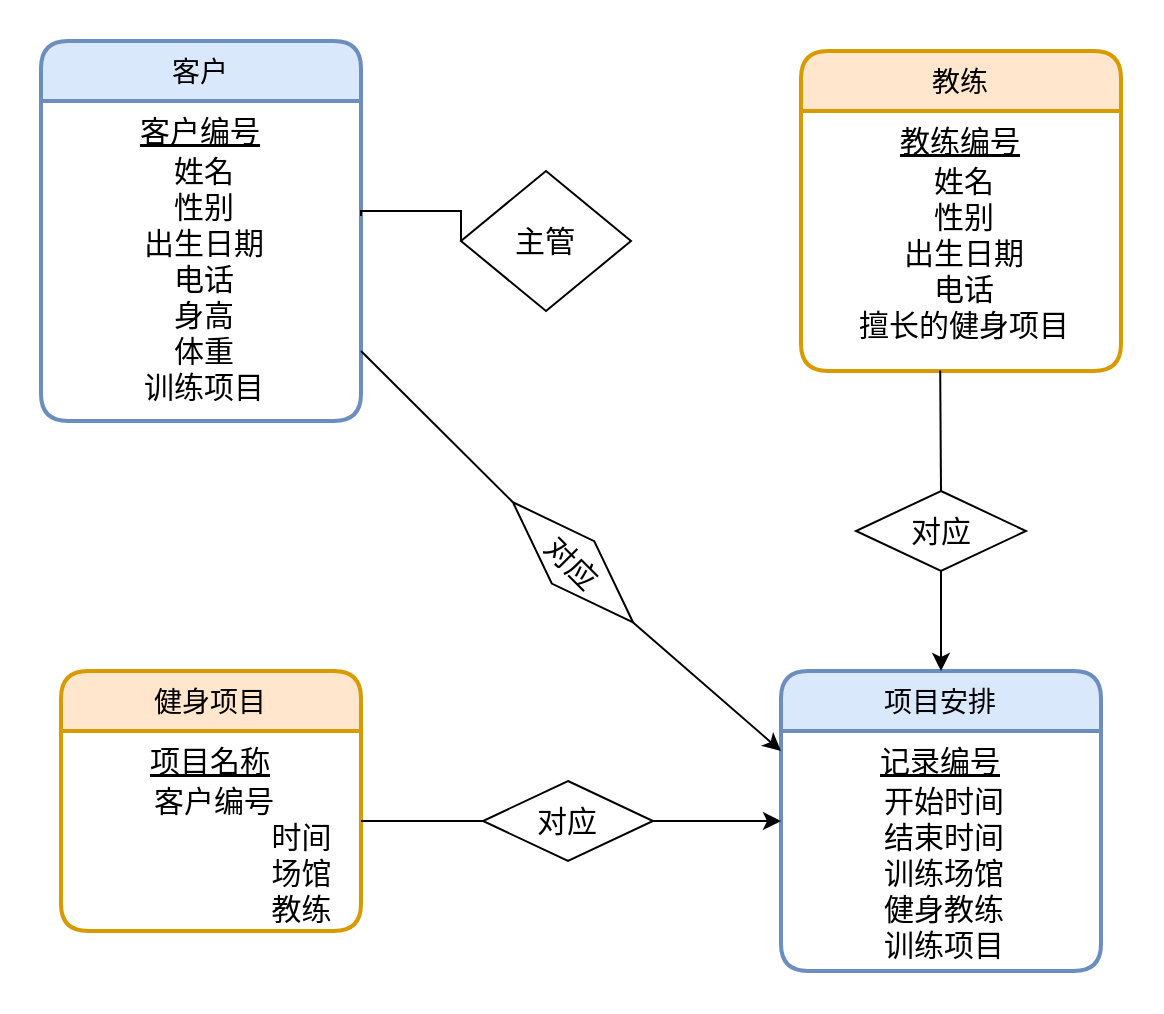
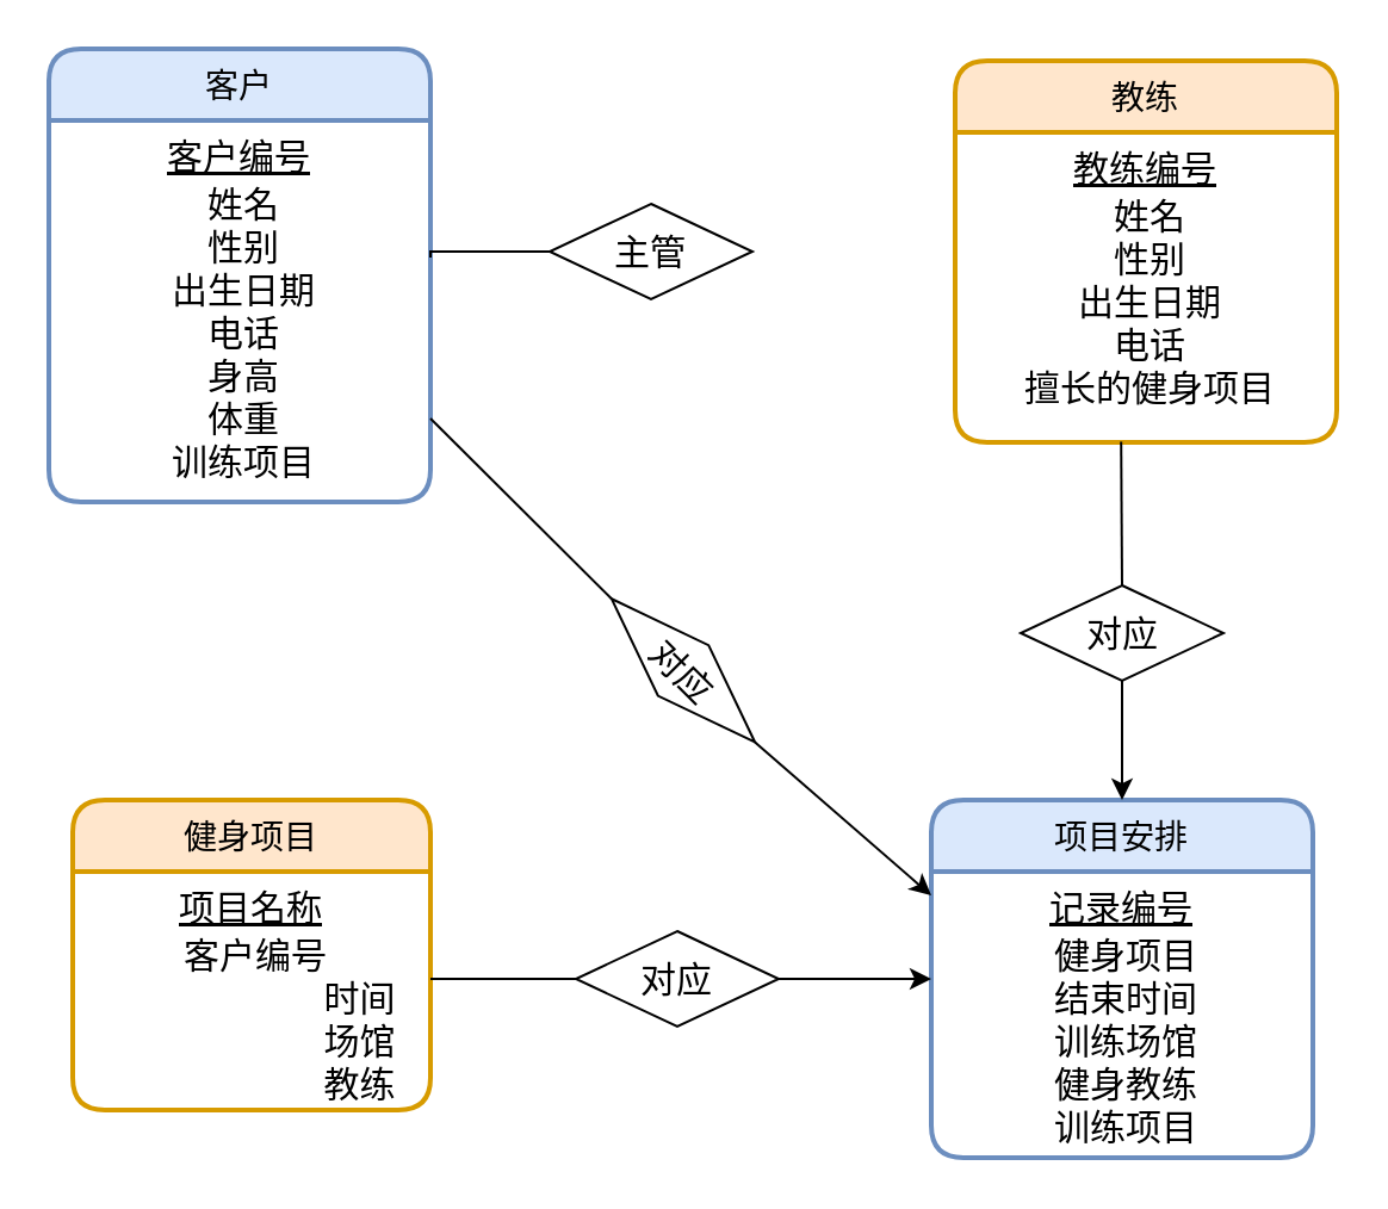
- <mxCell id="15" value="主管" style="shape=rhombus;perimeter=rhombusPerimeter;whiteSpace=wrap;html=1;align=center;fontSize=15;" vertex="1" parent="1"><mxGeometry x="230" y="85" width="85" height="70" as="geometry" /></mxCell>
+ <mxCell id="15" value="主管" style="shape=rhombus;perimeter=rhombusPerimeter;whiteSpace=wrap;html=1;align=center;fontSize=15;" vertex="1" parent="1"><mxGeometry x="230" y="85" width="85" height="40" as="geometry" /></mxCell>
- <mxCell id="13" value="开始时间&#10;结束时间&#10;训练场馆&#10;健身教练&#10;训练项目" style="align=center;strokeColor=none;fillColor=none;spacingLeft=4;fontSize=15;verticalAlign=top;resizable=0;rotatable=0;part=1;" vertex="1" parent="11"><mxGeometry y="50" width="160" height="100" as="geometry" /></mxCell>
+ <mxCell id="13" value="健身项目&#10;结束时间&#10;训练场馆&#10;健身教练&#10;训练项目" style="align=center;strokeColor=none;fillColor=none;spacingLeft=4;fontSize=15;verticalAlign=top;resizable=0;rotatable=0;part=1;" vertex="1" parent="11"><mxGeometry y="50" width="160" height="100" as="geometry" /></mxCell>
